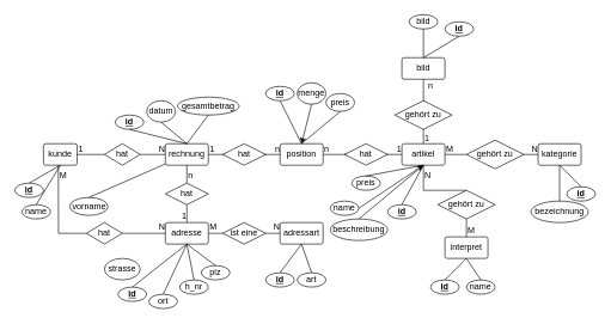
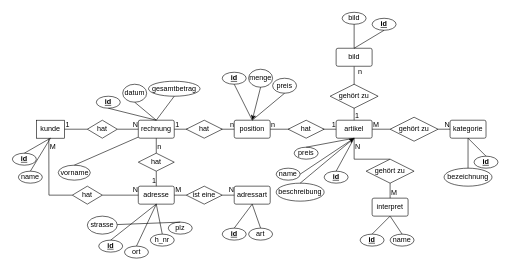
- <mxCell id="78" value="kunde" style="rounded=1;arcSize=10;whiteSpace=wrap;html=1;align=center;" parent="1" vertex="1"><mxGeometry x="60" y="200" width="47" height="30" as="geometry" /></mxCell>
+ <mxCell id="78" value="kunde" style="arcSize=10;whiteSpace=wrap;html=1;align=center;rounded=0;" parent="1" vertex="1"><mxGeometry x="60" y="200" width="47" height="30" as="geometry" /></mxCell>
- <mxCell id="68" value="" style="endArrow=none;html=1;rounded=0;exitX=0.5;exitY=0;exitDx=0;exitDy=0;entryX=0.5;entryY=1;entryDx=0;entryDy=0;" parent="1" source="67" target="33" edge="1"><mxGeometry relative="1" as="geometry"><mxPoint x="410" y="455" as="sourcePoint" /><mxPoint x="310" y="330" as="targetPoint" /></mxGeometry></mxCell>
+ <mxCell id="68" value="" style="endArrow=none;html=1;rounded=0;exitX=0.5;exitY=0;exitDx=0;exitDy=0;" parent="1" source="67" target="60" edge="1"><mxGeometry relative="1" as="geometry"><mxPoint x="410" y="455" as="sourcePoint" /><mxPoint x="310" y="330" as="targetPoint" /></mxGeometry></mxCell>
